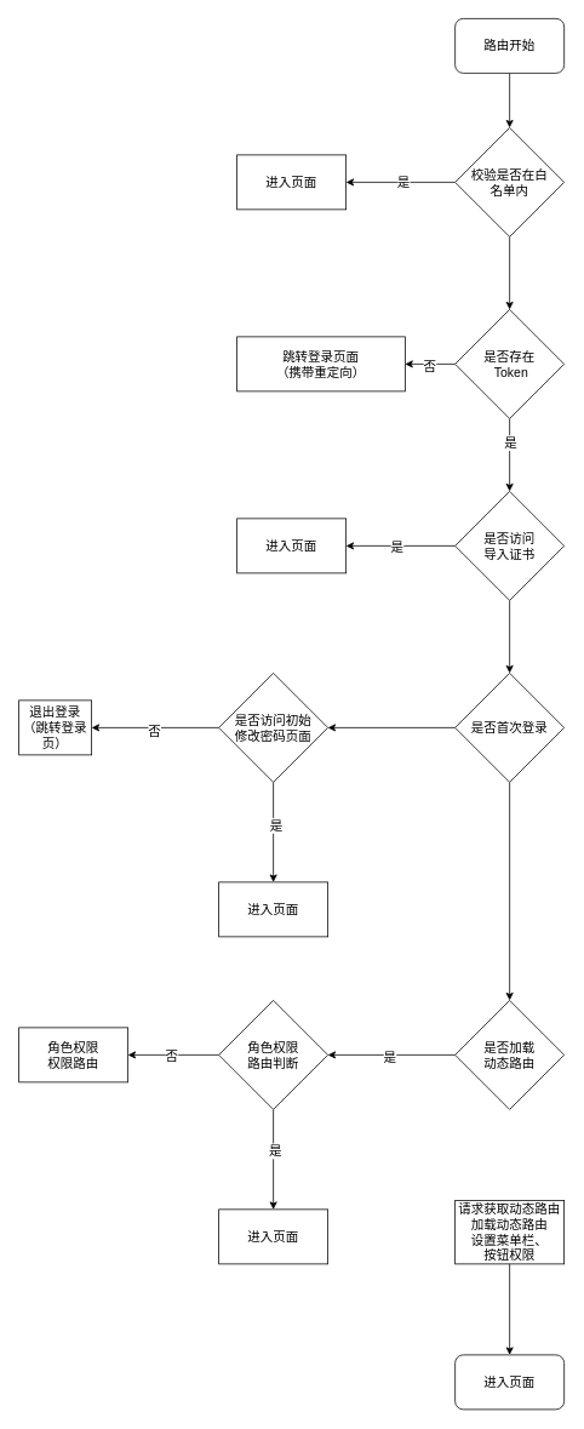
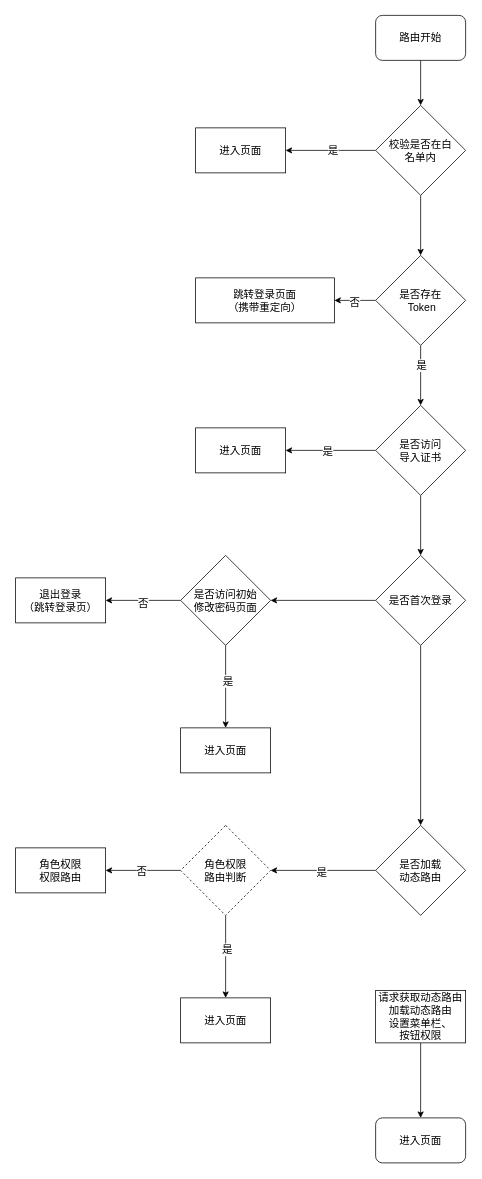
- <mxCell id="24" value="退出登录&lt;br&gt;（跳转登录页）" style="whiteSpace=wrap;html=1;fontSize=14;" vertex="1" parent="1"><mxGeometry x="20" y="770" width="80" height="60" as="geometry" /></mxCell>
+ <mxCell id="24" value="退出登录&lt;br&gt;（跳转登录页）" style="whiteSpace=wrap;html=1;fontSize=14;" vertex="1" parent="1"><mxGeometry x="20" y="770" width="120" height="60" as="geometry" /></mxCell>
- <mxCell id="37" value="角色权限&lt;br&gt;路由判断" style="rhombus;whiteSpace=wrap;html=1;fontSize=14;" vertex="1" parent="1"><mxGeometry x="240" y="1100" width="120" height="120" as="geometry" /></mxCell>
+ <mxCell id="37" value="角色权限&lt;br&gt;路由判断" style="rhombus;whiteSpace=wrap;html=1;fontSize=14;dashed=1;" vertex="1" parent="1"><mxGeometry x="240" y="1100" width="120" height="120" as="geometry" /></mxCell>
